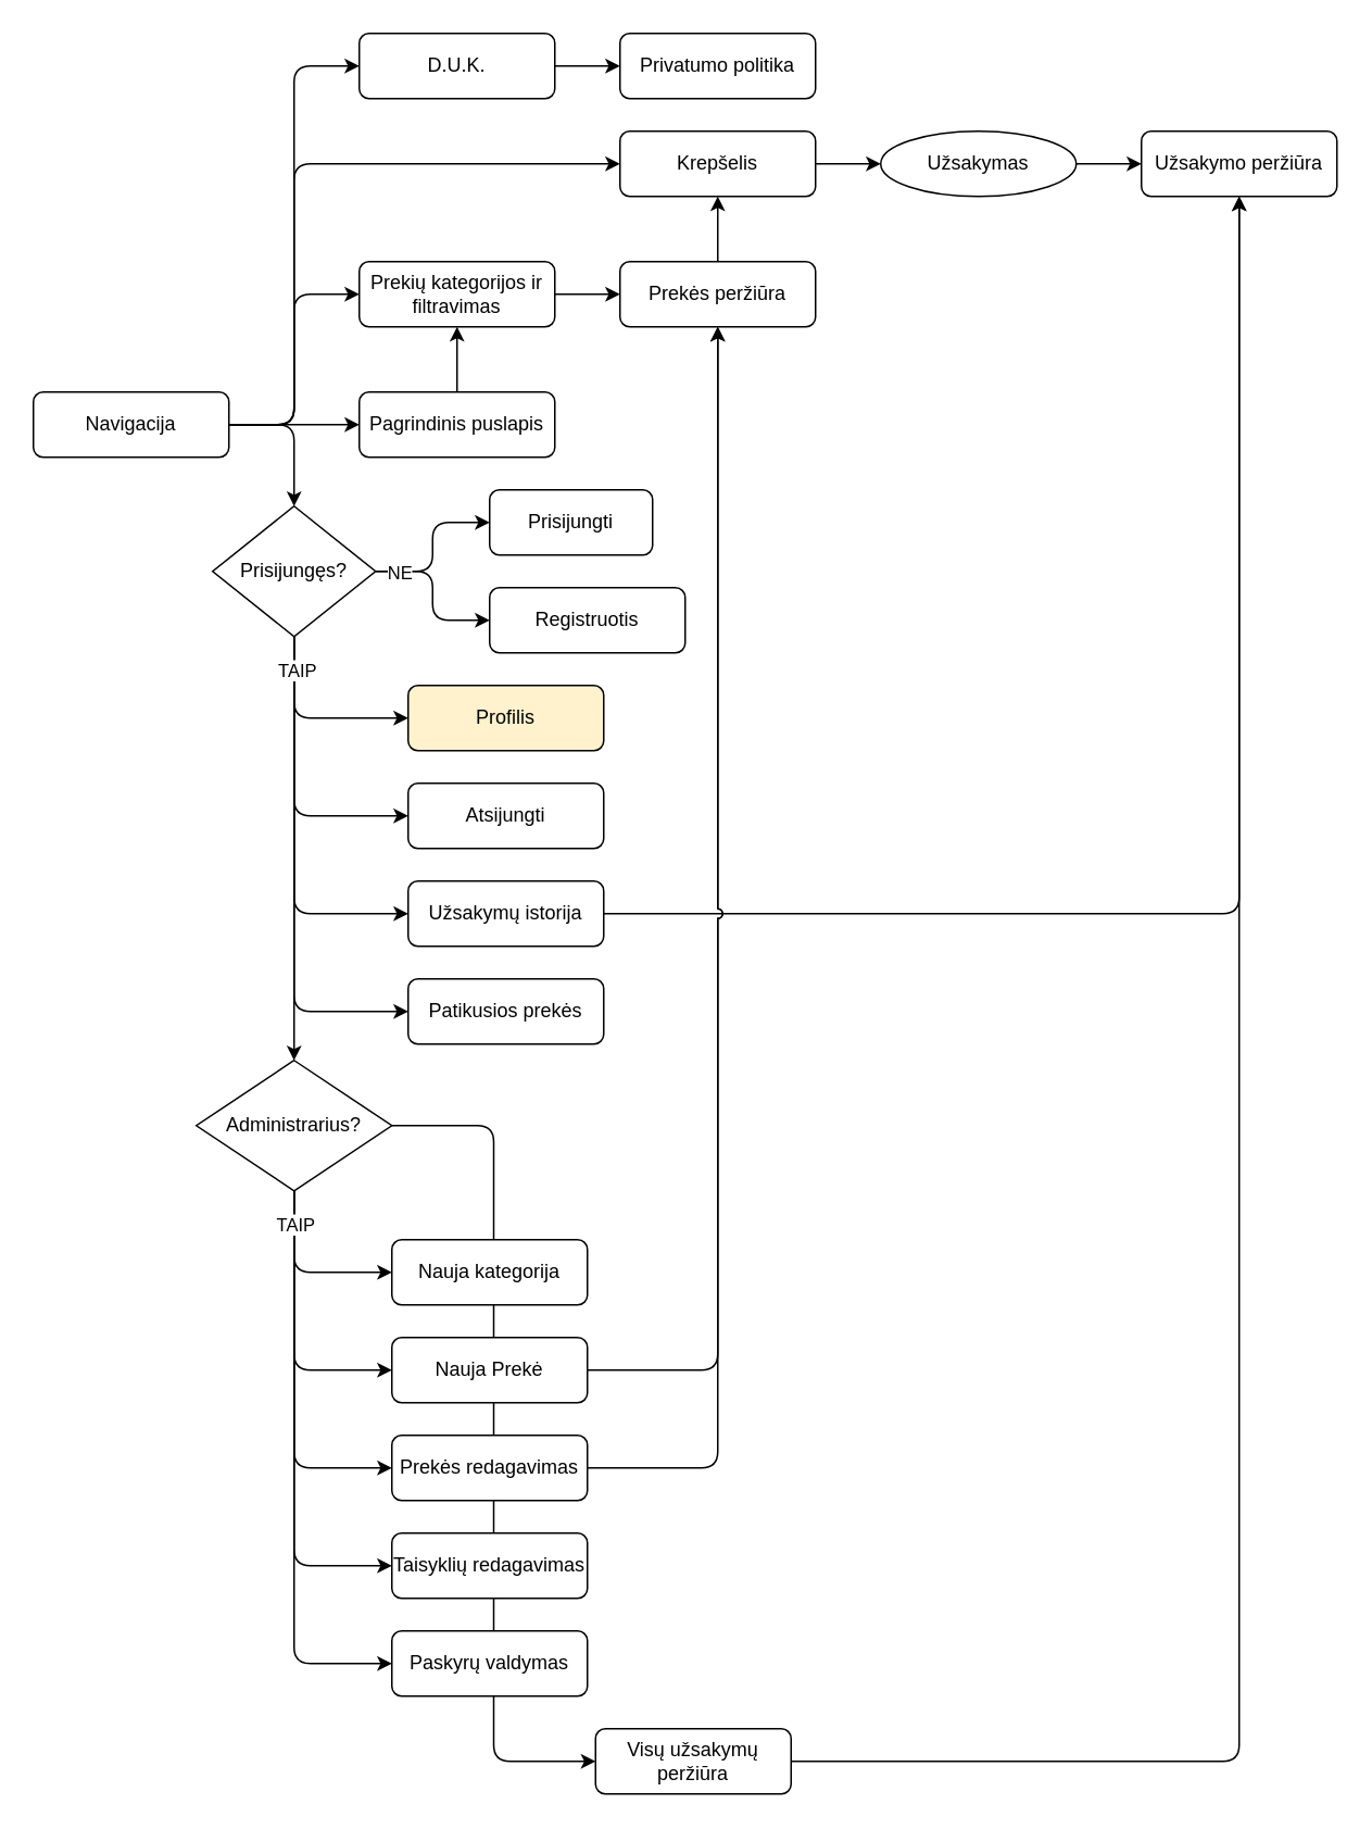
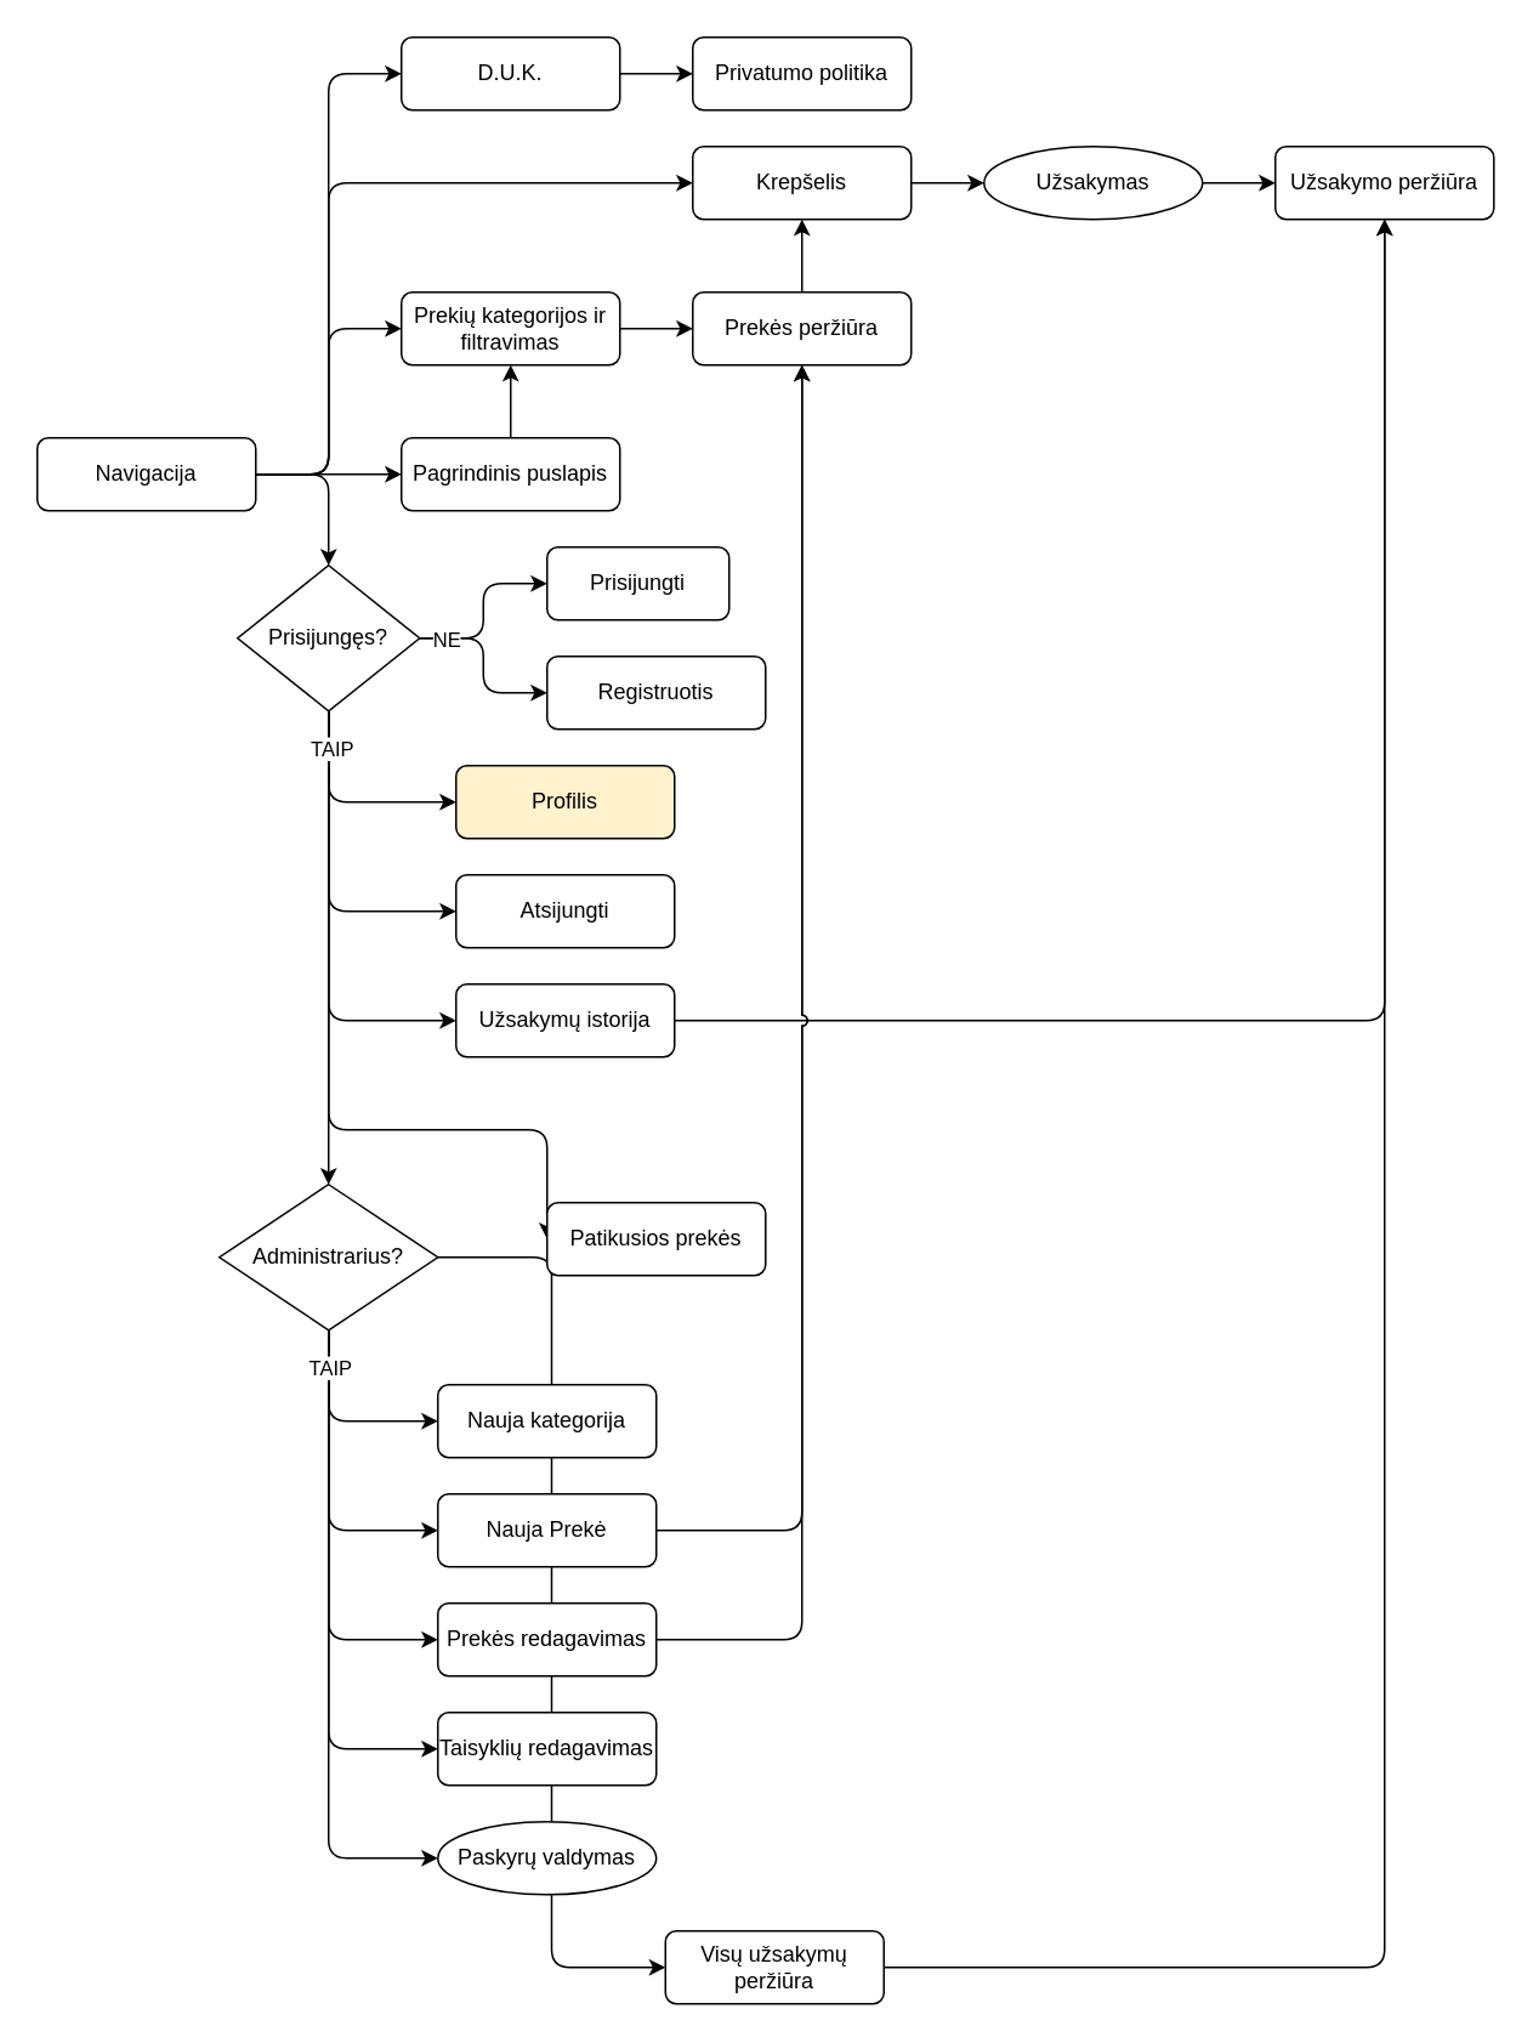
- <mxCell id="5" value="Patikusios prekės" style="rounded=1;whiteSpace=wrap;html=1;" vertex="1" parent="1"><mxGeometry x="250" y="600" width="120" height="40" as="geometry" /></mxCell>
+ <mxCell id="5" value="Patikusios prekės" style="rounded=1;whiteSpace=wrap;html=1;" vertex="1" parent="1"><mxGeometry x="300" y="660" width="120" height="40" as="geometry" /></mxCell>
- <mxCell id="53" value="Paskyrų valdymas" style="rounded=1;whiteSpace=wrap;html=1;" vertex="1" parent="1"><mxGeometry x="240" y="1000" width="120" height="40" as="geometry" /></mxCell>
+ <mxCell id="53" value="Paskyrų valdymas" style="ellipse;whiteSpace=wrap;html=1;" vertex="1" parent="1"><mxGeometry x="240" y="1000" width="120" height="40" as="geometry" /></mxCell>
